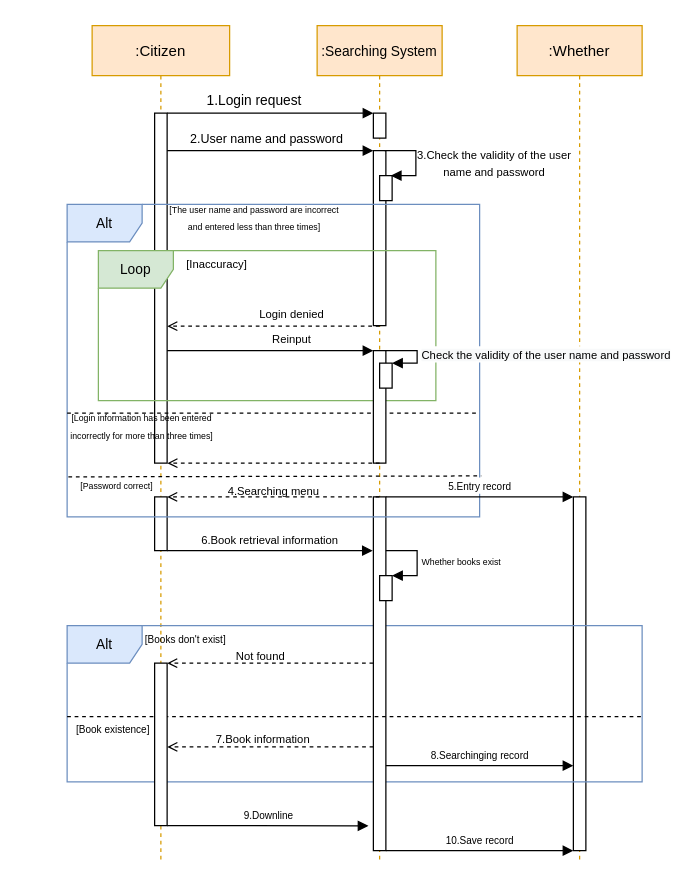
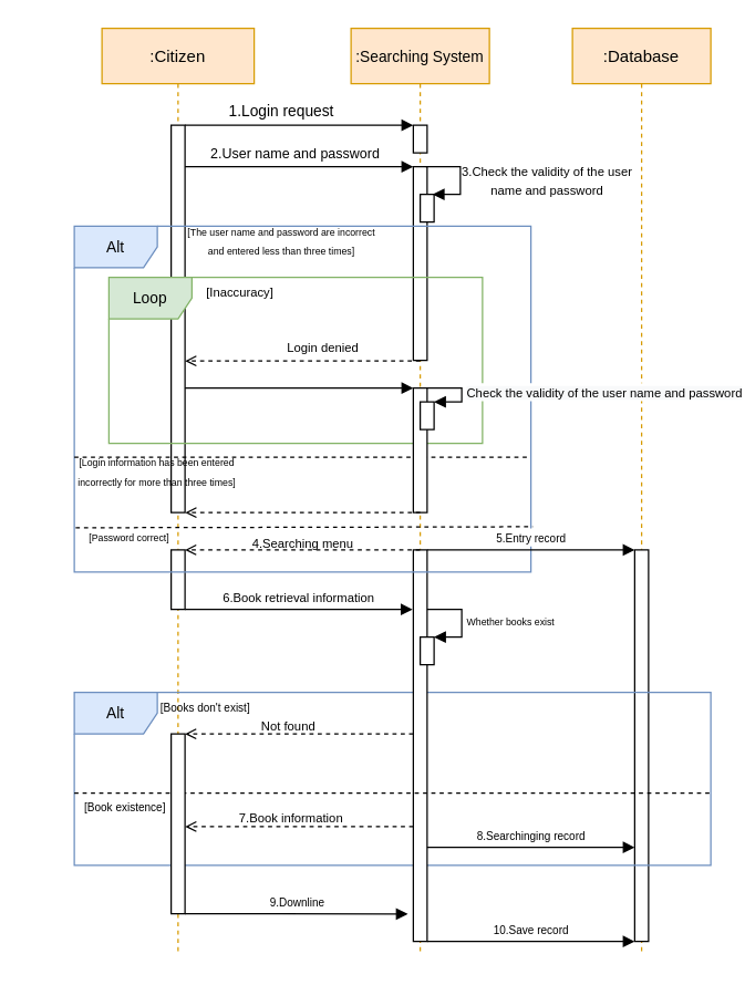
- <mxCell id="2" value=":Whether" style="shape=umlLifeline;perimeter=lifelinePerimeter;container=1;collapsible=0;recursiveResize=0;rounded=0;shadow=0;strokeWidth=1;fillColor=#ffe6cc;strokeColor=#d79b00;" parent="1" vertex="1"><mxGeometry x="413" y="20" width="100" height="670" as="geometry" /></mxCell>
+ <mxCell id="2" value=":Database" style="shape=umlLifeline;perimeter=lifelinePerimeter;container=1;collapsible=0;recursiveResize=0;rounded=0;shadow=0;strokeWidth=1;fillColor=#ffe6cc;strokeColor=#d79b00;" parent="1" vertex="1"><mxGeometry x="413" y="20" width="100" height="670" as="geometry" /></mxCell>
- <mxCell id="26" value="&lt;font style=&quot;font-size: 9px&quot;&gt;Reinput&lt;/font&gt;" style="text;html=1;strokeColor=none;fillColor=none;align=center;verticalAlign=middle;whiteSpace=wrap;rounded=0;fontSize=11;" parent="1" vertex="1"><mxGeometry x="213" y="260" width="40" height="20" as="geometry" /></mxCell>
